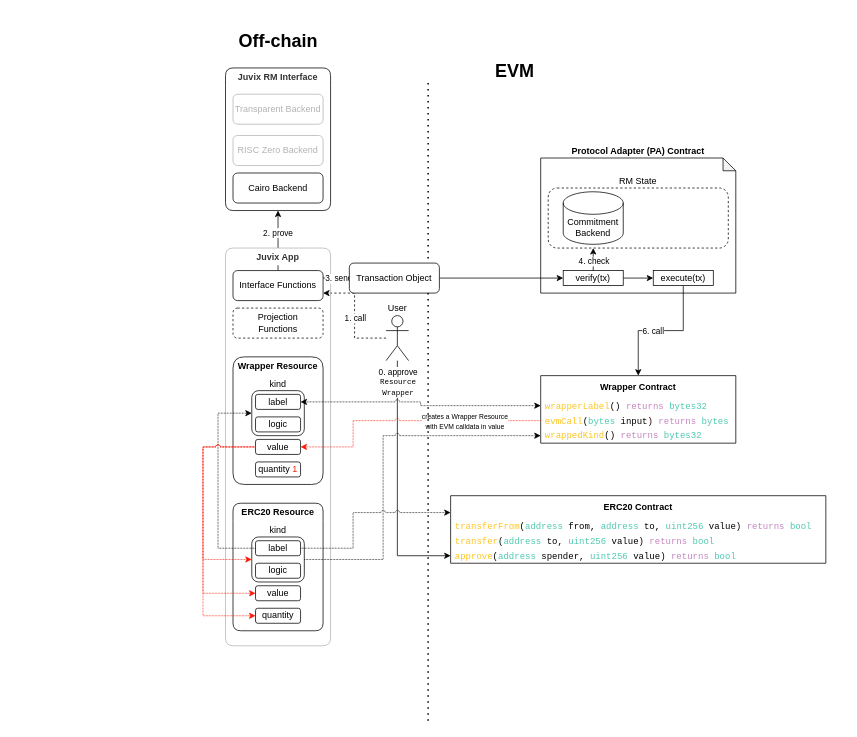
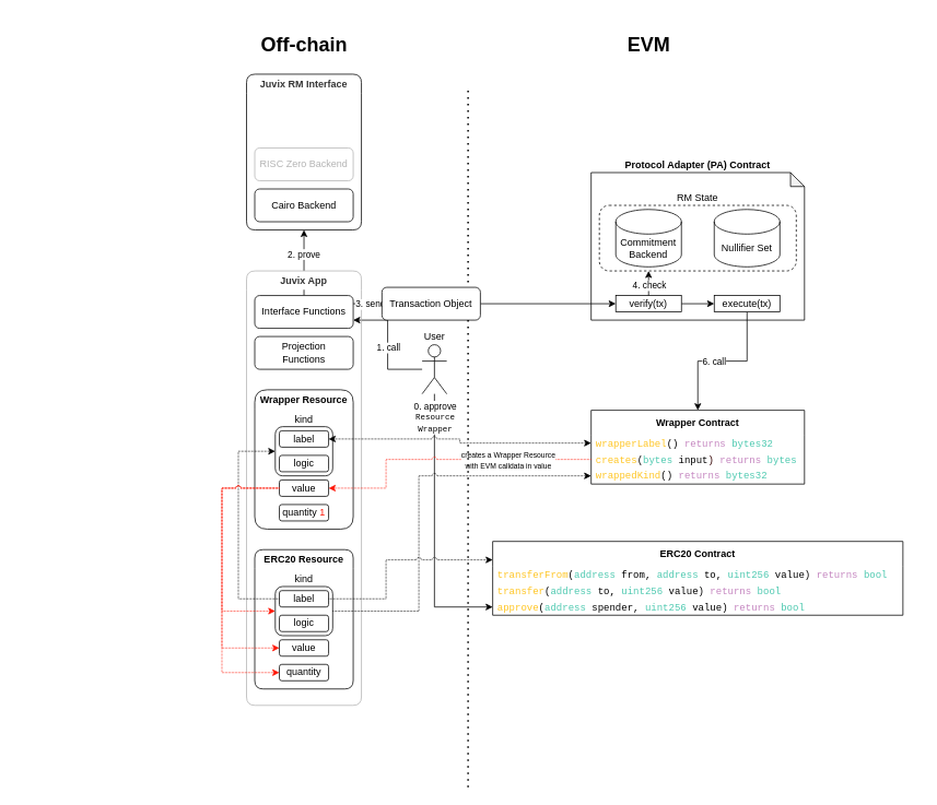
- <mxCell id="4" value="&lt;h1&gt;EVM&lt;/h1&gt;" style="text;html=1;align=center;verticalAlign=middle;resizable=0;points=[];autosize=1;strokeColor=none;fillColor=none;" parent="1" vertex="1"><mxGeometry x="645" y="60" width="80" height="70" as="geometry" /></mxCell>
+ <mxCell id="4" value="&lt;h1&gt;EVM&lt;/h1&gt;" style="text;html=1;align=center;verticalAlign=middle;resizable=0;points=[];autosize=1;strokeColor=none;fillColor=none;" parent="1" vertex="1"><mxGeometry x="750" y="20" width="80" height="70" as="geometry" /></mxCell>
- <mxCell id="25" value="Transparent Backend" style="rounded=1;whiteSpace=wrap;html=1;fontColor=#B3B3B3;strokeColor=#B3B3B3;" vertex="1" parent="24"><mxGeometry x="10" y="35" width="120" height="40" as="geometry" /></mxCell>
+ <mxCell id="16" value="Nullifier Set" style="shape=cylinder3;whiteSpace=wrap;html=1;boundedLbl=1;backgroundOutline=1;size=15;" parent="14" vertex="1"><mxGeometry x="140" y="5" width="80" height="70" as="geometry" /></mxCell>
- <mxCell id="20" style="edgeStyle=elbowEdgeStyle;rounded=0;orthogonalLoop=1;jettySize=auto;html=1;entryX=1;entryY=0.75;entryDx=0;entryDy=0;dashed=1;" parent="1" source="19" target="29" edge="1"><mxGeometry relative="1" as="geometry"><mxPoint x="310" y="379.98" as="targetPoint" /><mxPoint x="270" y="899.98" as="sourcePoint" /></mxGeometry></mxCell>
+ <mxCell id="20" style="edgeStyle=elbowEdgeStyle;rounded=0;orthogonalLoop=1;jettySize=auto;html=1;entryX=1;entryY=0.75;entryDx=0;entryDy=0;" parent="1" source="19" target="29" edge="1"><mxGeometry relative="1" as="geometry"><mxPoint x="310" y="379.98" as="targetPoint" /><mxPoint x="270" y="899.98" as="sourcePoint" /></mxGeometry></mxCell>
- <mxCell id="30" value="Projection&lt;br&gt;Functions" style="rounded=1;whiteSpace=wrap;html=1;dashed=1;" vertex="1" parent="28"><mxGeometry x="10" y="80" width="120" height="40" as="geometry" /></mxCell>
+ <mxCell id="30" value="Projection&lt;br&gt;Functions" style="rounded=1;whiteSpace=wrap;html=1;" vertex="1" parent="28"><mxGeometry x="10" y="80" width="120" height="40" as="geometry" /></mxCell>
- <mxCell id="51" value="&lt;div style=&quot;font-family: Menlo, Monaco, &amp;quot;Courier New&amp;quot;, monospace; line-height: 18px; white-space: pre;&quot;&gt;&lt;span style=&quot;color: rgb(255, 197, 34);&quot;&gt;evmCall&lt;/span&gt;&lt;font style=&quot;color: rgb(0, 0, 0);&quot;&gt;(&lt;/font&gt;&lt;span style=&quot;color: rgb(78, 201, 176);&quot;&gt;bytes &lt;/span&gt;&lt;font style=&quot;color: rgb(0, 0, 0);&quot;&gt;input&lt;/font&gt;&lt;font style=&quot;color: rgb(51, 0, 0);&quot;&gt;)&lt;/font&gt;&lt;font style=&quot;color: rgb(51, 0, 0);&quot;&gt; &lt;/font&gt;&lt;span style=&quot;color: rgb(197, 134, 192);&quot;&gt;returns&lt;/span&gt;&lt;font style=&quot;color: rgb(51, 0, 0);&quot;&gt; &lt;/font&gt;&lt;span style=&quot;color: rgb(78, 201, 176);&quot;&gt;bytes&lt;/span&gt;&lt;/div&gt;" style="text;strokeColor=none;fillColor=none;align=left;verticalAlign=middle;spacingLeft=4;spacingRight=4;overflow=hidden;points=[[0,0.5],[1,0.5]];portConstraint=eastwest;rotatable=0;whiteSpace=wrap;html=1;" vertex="1" parent="49"><mxGeometry y="50" width="260" height="20" as="geometry" /></mxCell>
+ <mxCell id="51" value="&lt;div style=&quot;font-family: Menlo, Monaco, &amp;quot;Courier New&amp;quot;, monospace; line-height: 18px; white-space: pre;&quot;&gt;&lt;span style=&quot;color: rgb(255, 197, 34);&quot;&gt;creates&lt;/span&gt;&lt;font style=&quot;color: rgb(0, 0, 0);&quot;&gt;(&lt;/font&gt;&lt;span style=&quot;color: rgb(78, 201, 176);&quot;&gt;bytes &lt;/span&gt;&lt;font style=&quot;color: rgb(0, 0, 0);&quot;&gt;input&lt;/font&gt;&lt;font style=&quot;color: rgb(51, 0, 0);&quot;&gt;)&lt;/font&gt;&lt;font style=&quot;color: rgb(51, 0, 0);&quot;&gt; &lt;/font&gt;&lt;span style=&quot;color: rgb(197, 134, 192);&quot;&gt;returns&lt;/span&gt;&lt;font style=&quot;color: rgb(51, 0, 0);&quot;&gt; &lt;/font&gt;&lt;span style=&quot;color: rgb(78, 201, 176);&quot;&gt;bytes&lt;/span&gt;&lt;/div&gt;" style="text;strokeColor=none;fillColor=none;align=left;verticalAlign=middle;spacingLeft=4;spacingRight=4;overflow=hidden;points=[[0,0.5],[1,0.5]];portConstraint=eastwest;rotatable=0;whiteSpace=wrap;html=1;" vertex="1" parent="49"><mxGeometry y="50" width="260" height="20" as="geometry" /></mxCell>
